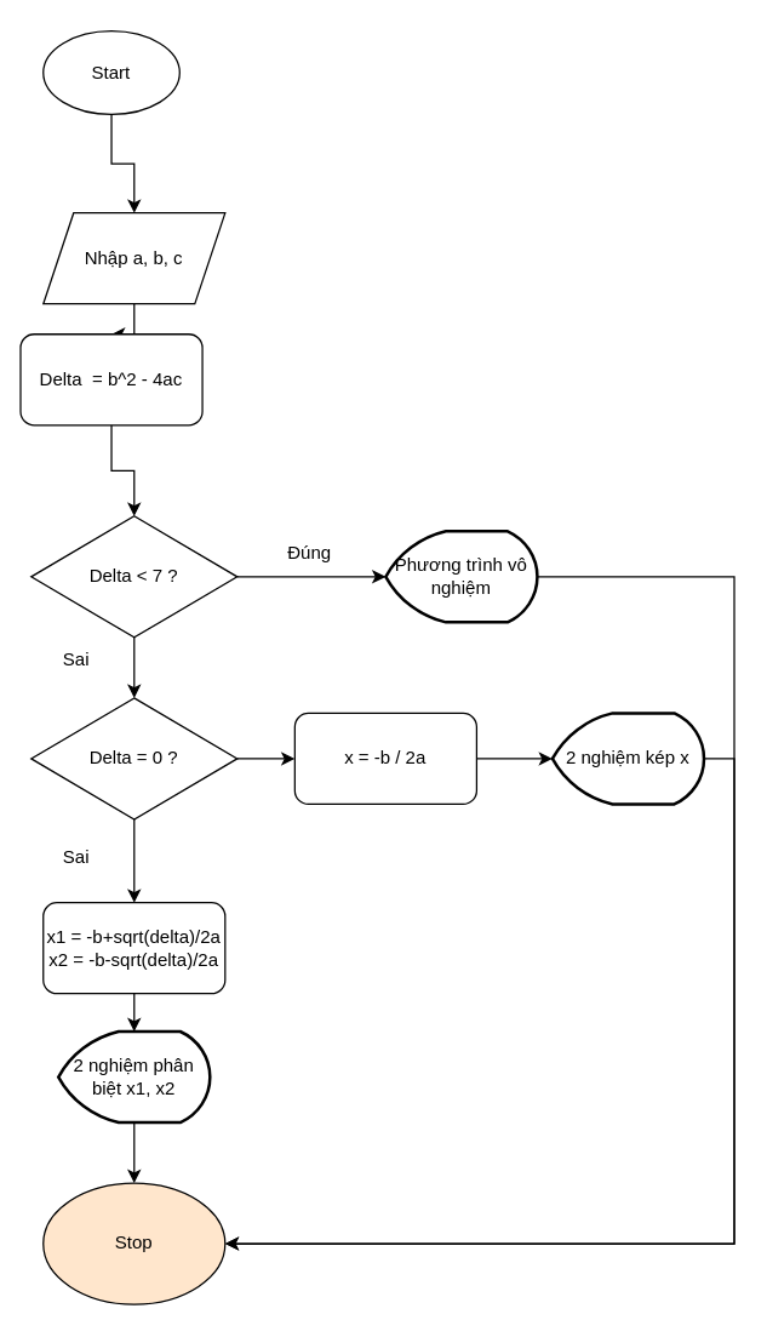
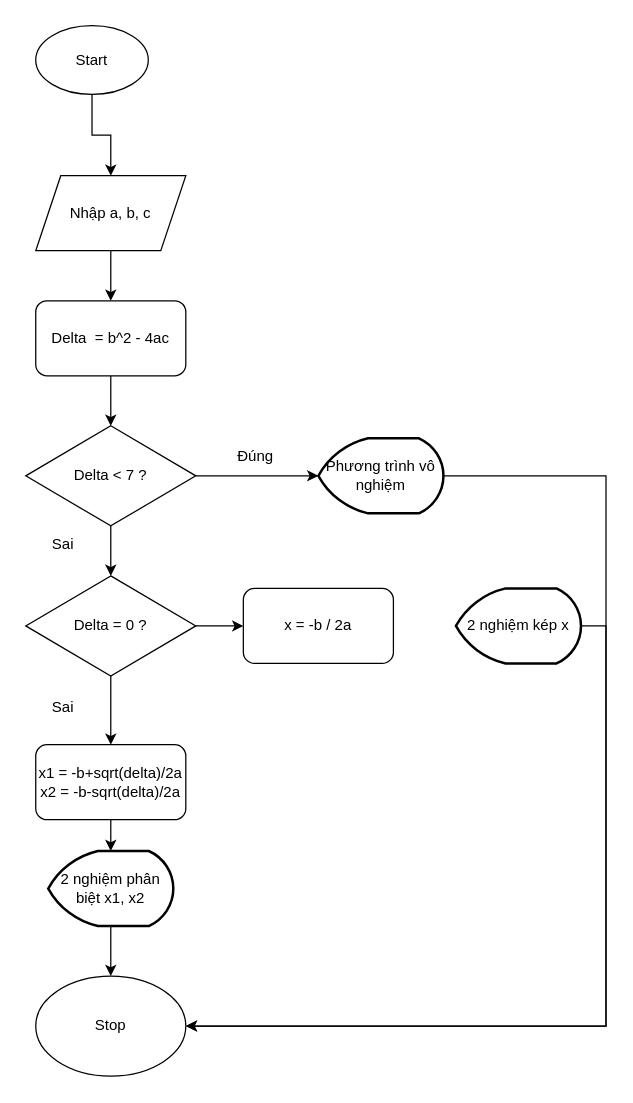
- <mxCell id="8" value="Delta&amp;nbsp; = b^2 - 4ac" style="rounded=1;whiteSpace=wrap;html=1;" vertex="1" parent="1"><mxGeometry x="13" y="220" width="120" height="60" as="geometry" /></mxCell>
+ <mxCell id="8" value="Delta&amp;nbsp; = b^2 - 4ac" style="rounded=1;whiteSpace=wrap;html=1;" vertex="1" parent="1"><mxGeometry x="28" y="240" width="120" height="60" as="geometry" /></mxCell>
- <mxCell id="21" value="" style="edgeStyle=orthogonalEdgeStyle;rounded=0;orthogonalLoop=1;jettySize=auto;html=1;" edge="1" parent="1" source="22" target="20"><mxGeometry relative="1" as="geometry" /></mxCell>
- <mxCell id="4" value="Stop" style="ellipse;whiteSpace=wrap;html=1;fillColor=#ffe6cc;" vertex="1" parent="1"><mxGeometry x="28" y="780" width="120" height="80" as="geometry" /></mxCell>
+ <mxCell id="4" value="Stop" style="ellipse;whiteSpace=wrap;html=1;" vertex="1" parent="1"><mxGeometry x="28" y="780" width="120" height="80" as="geometry" /></mxCell>
